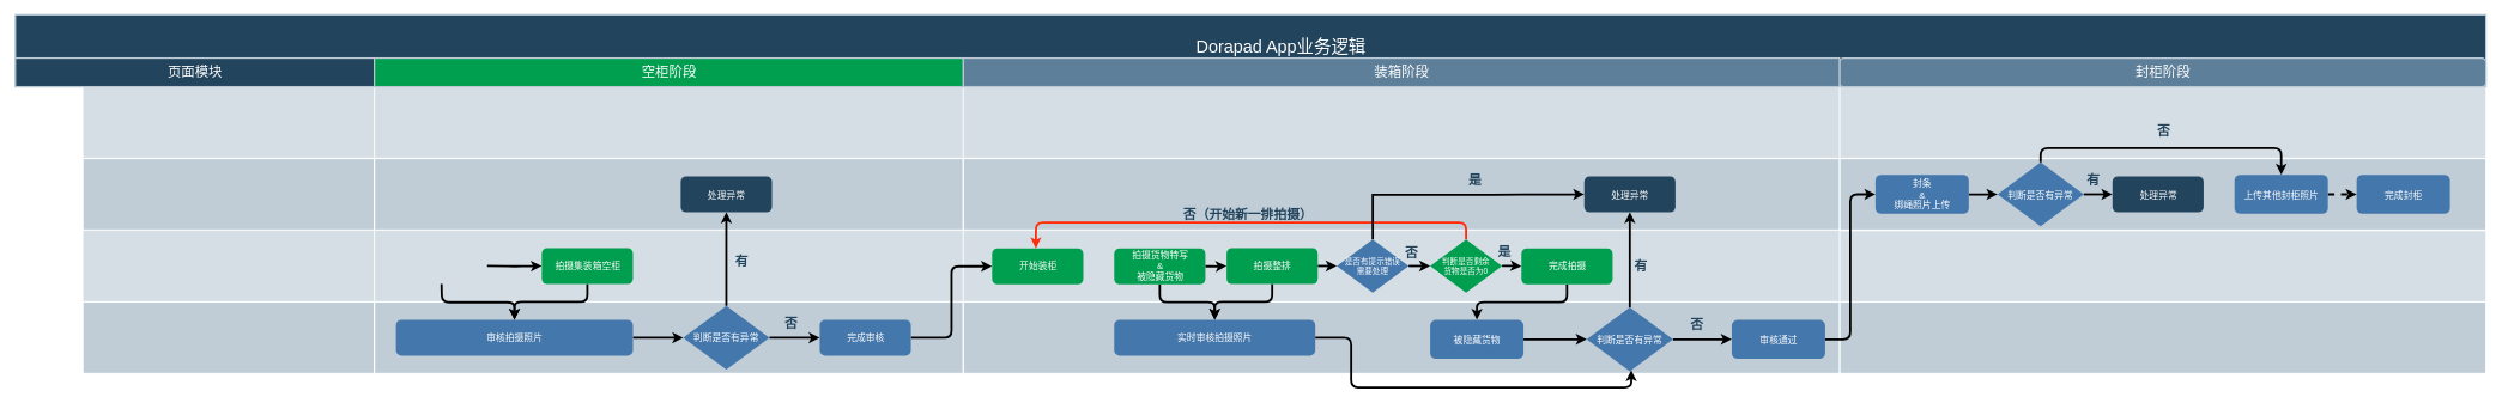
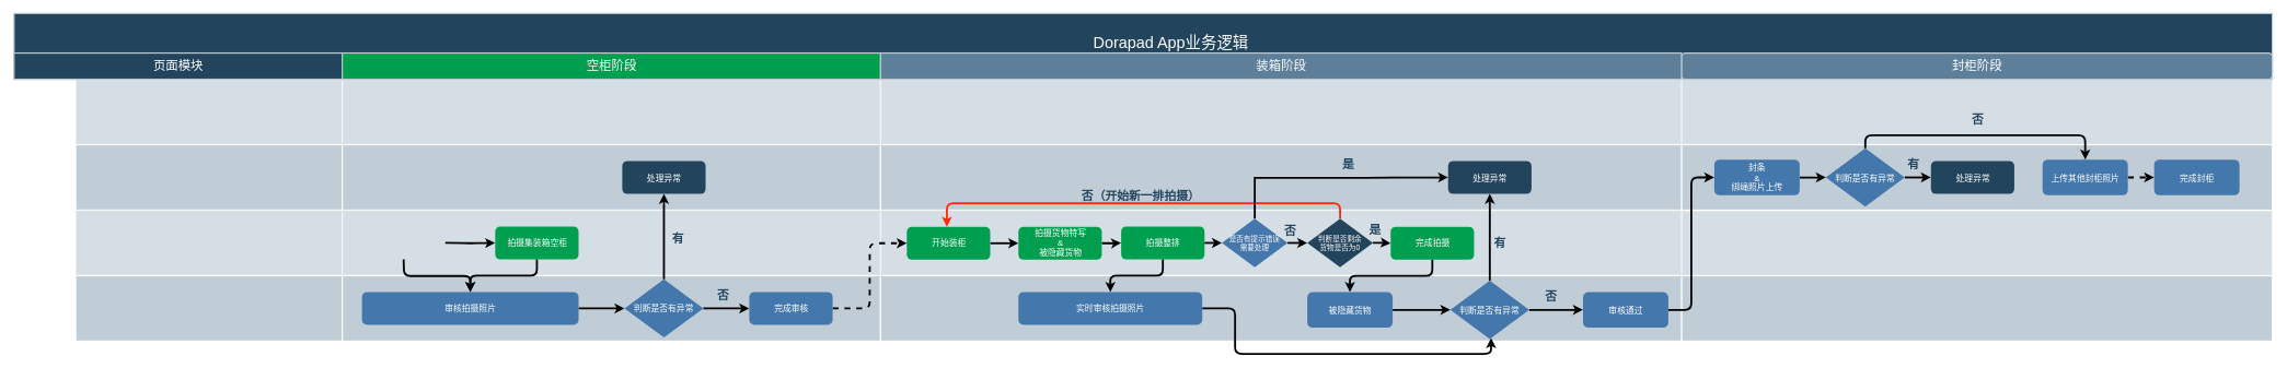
+ <mxCell id="36" style="edgeStyle=orthogonalEdgeStyle;rounded=1;orthogonalLoop=1;jettySize=auto;html=1;exitX=1;exitY=0.5;exitDx=0;exitDy=0;fontSize=18;fontColor=#23445D;strokeWidth=3;" parent="1" source="37" target="40" edge="1"><mxGeometry relative="1" as="geometry" /></mxCell>
- <mxCell id="46" value="判断是否剩余&lt;br style=&quot;font-size: 11px;&quot;&gt;货物是否为0" style="rhombus;whiteSpace=wrap;html=1;fontSize=11;fontColor=#FFFFFFFF;fillColor=#009e4f;strokeColor=none;" parent="1" vertex="1"><mxGeometry x="1990" y="333.5" width="100" height="74" as="geometry" /></mxCell>
+ <mxCell id="46" value="判断是否剩余&lt;br style=&quot;font-size: 11px;&quot;&gt;货物是否为0" style="rhombus;whiteSpace=wrap;html=1;fontSize=11;fontColor=#FFFFFFFF;fillColor=#23445D;strokeColor=none;" parent="1" vertex="1"><mxGeometry x="1990" y="333.5" width="100" height="74" as="geometry" /></mxCell>
- <mxCell id="39" style="edgeStyle=orthogonalEdgeStyle;rounded=1;orthogonalLoop=1;jettySize=auto;html=1;entryX=0.5;entryY=0;entryDx=0;entryDy=0;fontSize=18;fontColor=#23445D;strokeColor=#000000;strokeWidth=3;" parent="1" source="40" target="48" edge="1"><mxGeometry relative="1" as="geometry" /></mxCell>
- <mxCell id="34" style="edgeStyle=orthogonalEdgeStyle;rounded=1;orthogonalLoop=1;jettySize=auto;html=1;exitX=1;exitY=0.5;exitDx=0;exitDy=0;entryX=0;entryY=0.5;entryDx=0;entryDy=0;fontSize=18;fontColor=#23445D;strokeWidth=3;" parent="1" source="35" target="37" edge="1"><mxGeometry relative="1" as="geometry" /></mxCell>
+ <mxCell id="34" style="edgeStyle=orthogonalEdgeStyle;rounded=1;orthogonalLoop=1;jettySize=auto;html=1;exitX=1;exitY=0.5;exitDx=0;exitDy=0;entryX=0;entryY=0.5;entryDx=0;entryDy=0;fontSize=18;fontColor=#23445D;strokeWidth=3;dashed=1;" parent="1" source="35" target="37" edge="1"><mxGeometry relative="1" as="geometry" /></mxCell>
